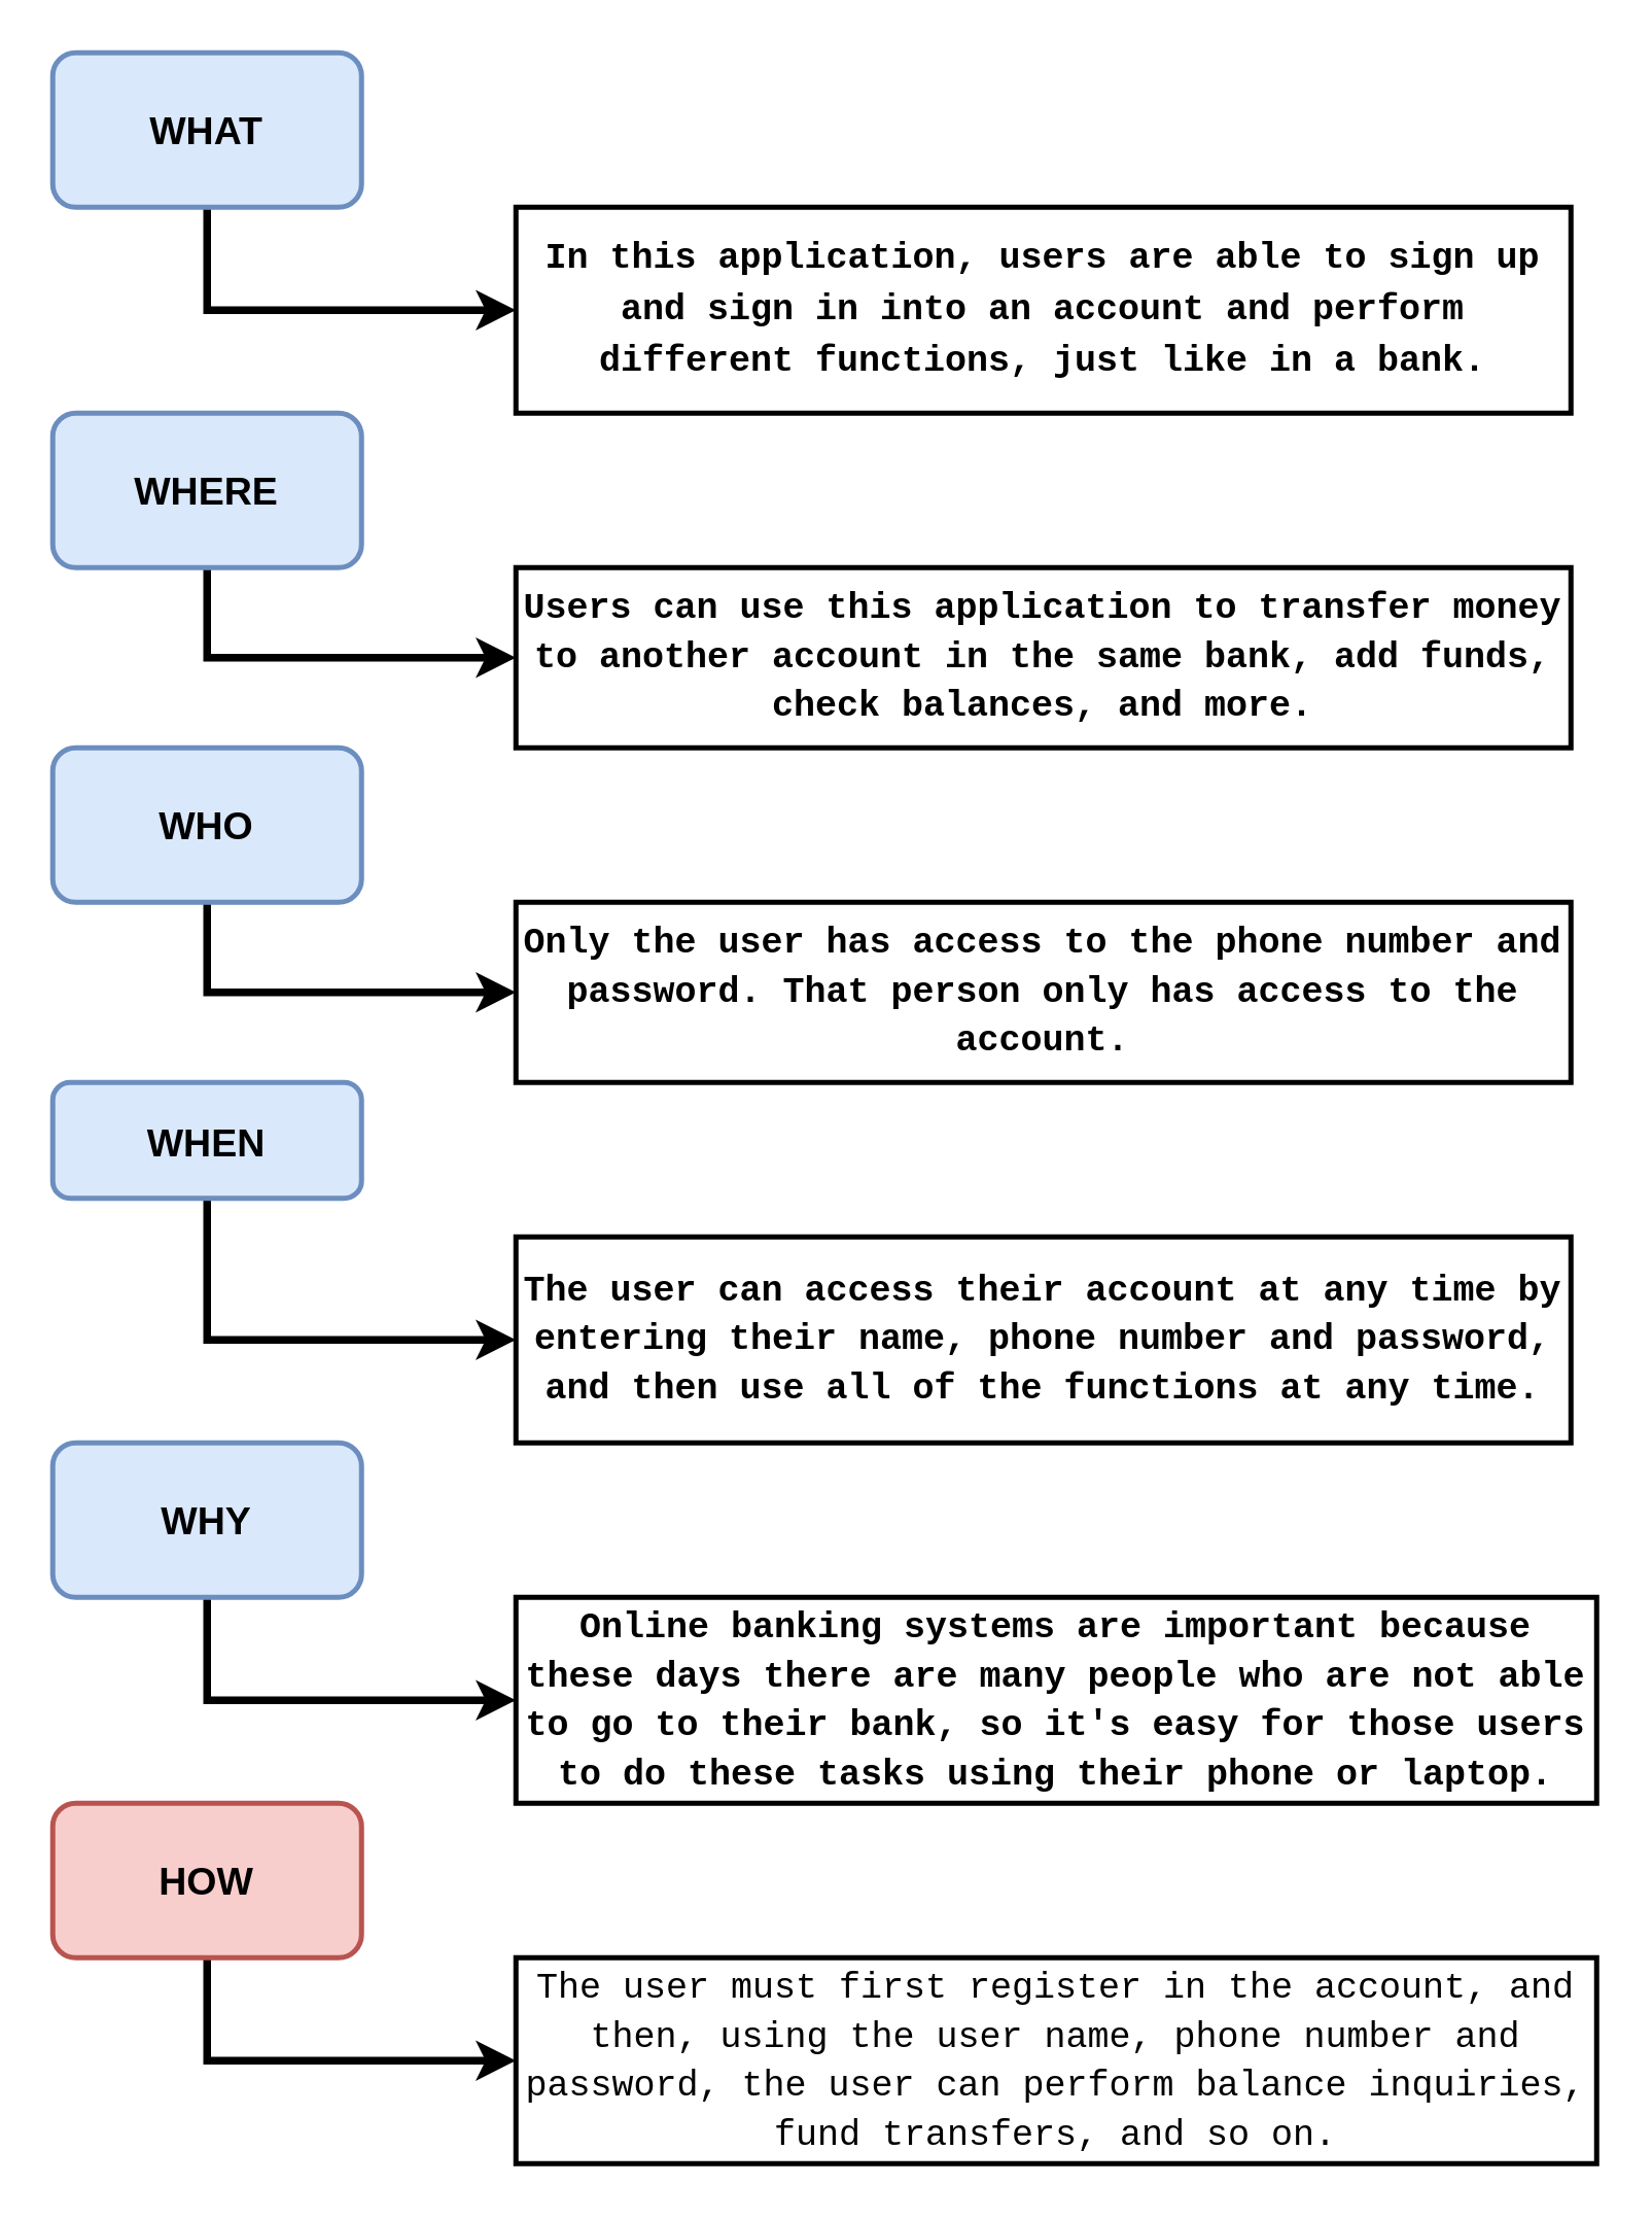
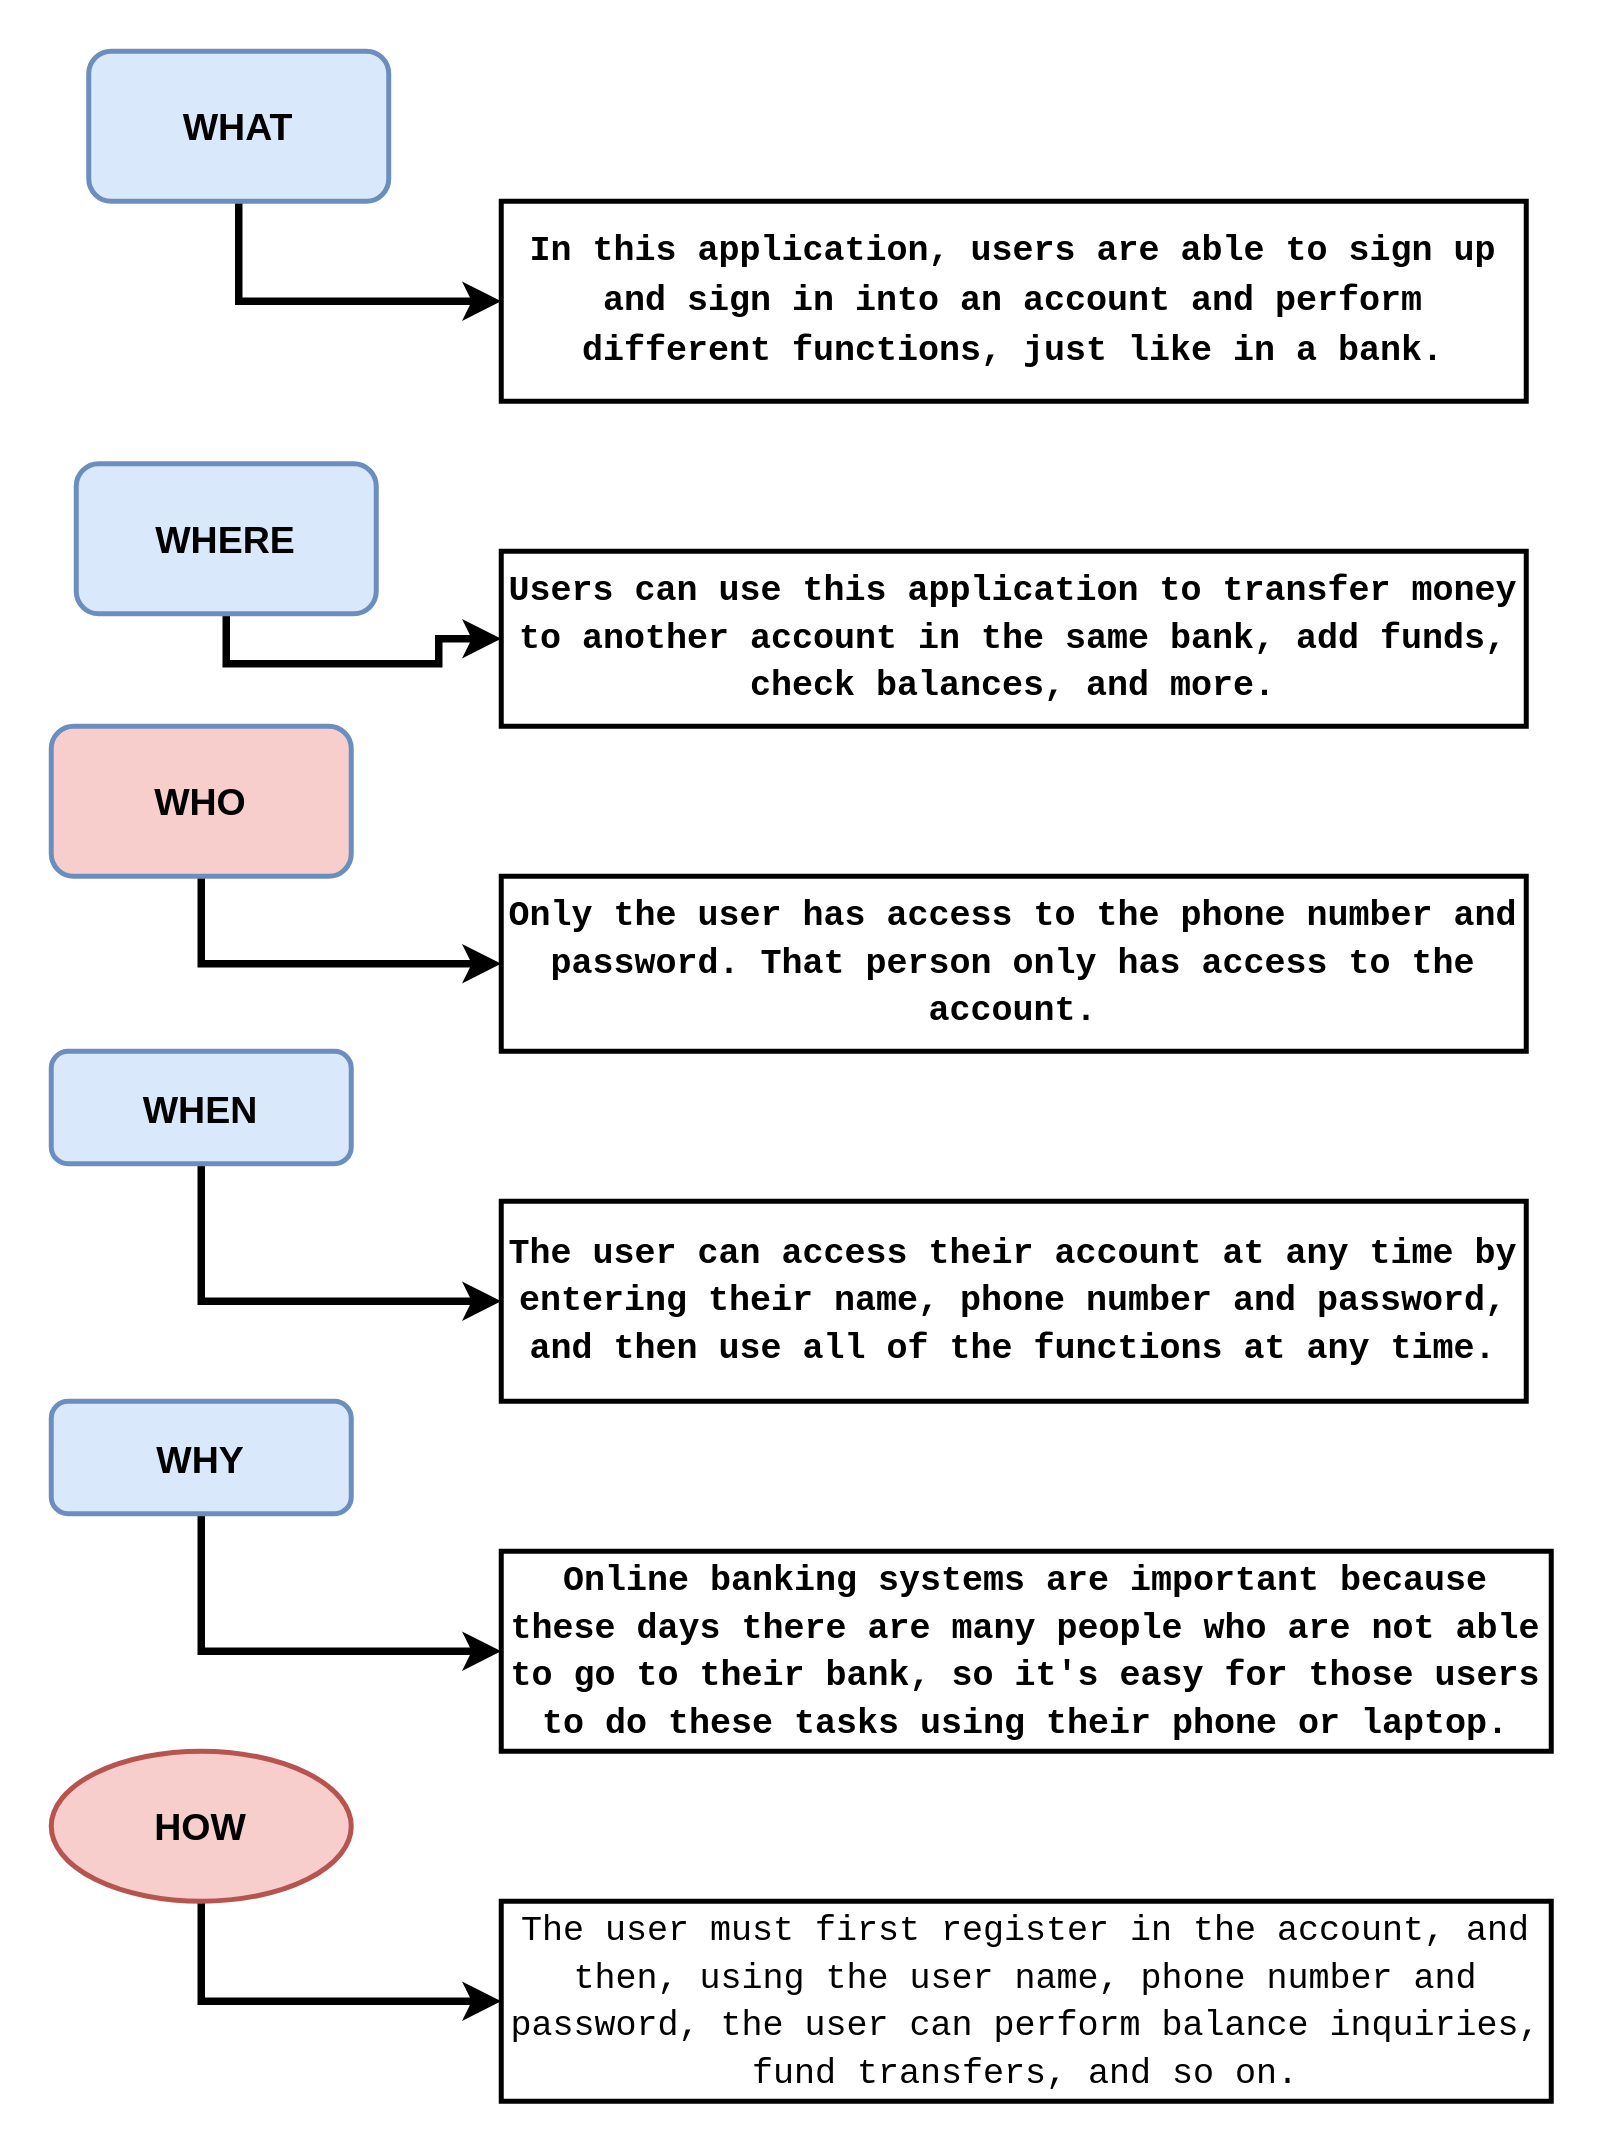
- <mxCell id="13" value="&lt;b&gt;&lt;font style=&quot;font-size: 15px&quot;&gt;WHAT&lt;/font&gt;&lt;/b&gt;" style="rounded=1;whiteSpace=wrap;html=1;strokeWidth=2;fillColor=#dae8fc;strokeColor=#6c8ebf;" vertex="1" parent="1"><mxGeometry x="20" y="20" width="120" height="60" as="geometry" /></mxCell>
+ <mxCell id="13" value="&lt;b&gt;&lt;font style=&quot;font-size: 15px&quot;&gt;WHAT&lt;/font&gt;&lt;/b&gt;" style="rounded=1;whiteSpace=wrap;html=1;strokeWidth=2;fillColor=#dae8fc;strokeColor=#6c8ebf;" vertex="1" parent="1"><mxGeometry x="35" y="20" width="120" height="60" as="geometry" /></mxCell>
- <mxCell id="11" value="&lt;font style=&quot;font-size: 15px&quot;&gt;&lt;b&gt;WHERE&lt;/b&gt;&lt;/font&gt;" style="rounded=1;whiteSpace=wrap;html=1;strokeWidth=2;fillColor=#dae8fc;strokeColor=#6c8ebf;" vertex="1" parent="1"><mxGeometry x="20" y="160" width="120" height="60" as="geometry" /></mxCell>
+ <mxCell id="11" value="&lt;font style=&quot;font-size: 15px&quot;&gt;&lt;b&gt;WHERE&lt;/b&gt;&lt;/font&gt;" style="rounded=1;whiteSpace=wrap;html=1;strokeWidth=2;fillColor=#dae8fc;strokeColor=#6c8ebf;" vertex="1" parent="1"><mxGeometry x="30" y="185" width="120" height="60" as="geometry" /></mxCell>
- <mxCell id="9" value="&lt;font style=&quot;font-size: 15px&quot;&gt;&lt;b&gt;WHO&lt;/b&gt;&lt;/font&gt;" style="rounded=1;whiteSpace=wrap;html=1;strokeWidth=2;fillColor=#dae8fc;strokeColor=#6c8ebf;" vertex="1" parent="1"><mxGeometry x="20" y="290" width="120" height="60" as="geometry" /></mxCell>
+ <mxCell id="9" value="&lt;font style=&quot;font-size: 15px&quot;&gt;&lt;b&gt;WHO&lt;/b&gt;&lt;/font&gt;" style="rounded=1;whiteSpace=wrap;html=1;strokeWidth=2;fillColor=#f8cecc;strokeColor=#6c8ebf;" vertex="1" parent="1"><mxGeometry x="20" y="290" width="120" height="60" as="geometry" /></mxCell>
- <mxCell id="5" value="&lt;font style=&quot;font-size: 15px&quot;&gt;&lt;b&gt;WHY&lt;/b&gt;&lt;/font&gt;" style="rounded=1;whiteSpace=wrap;html=1;strokeWidth=2;fillColor=#dae8fc;strokeColor=#6c8ebf;" vertex="1" parent="1"><mxGeometry x="20" y="560" width="120" height="60" as="geometry" /></mxCell>
+ <mxCell id="5" value="&lt;font style=&quot;font-size: 15px&quot;&gt;&lt;b&gt;WHY&lt;/b&gt;&lt;/font&gt;" style="rounded=1;whiteSpace=wrap;html=1;strokeWidth=2;fillColor=#dae8fc;strokeColor=#6c8ebf;" vertex="1" parent="1"><mxGeometry x="20" y="560" width="120" height="45" as="geometry" /></mxCell>
- <mxCell id="3" value="&lt;font style=&quot;font-size: 15px&quot;&gt;&lt;b&gt;HOW&lt;/b&gt;&lt;/font&gt;" style="rounded=1;whiteSpace=wrap;html=1;strokeWidth=2;fillColor=#f8cecc;strokeColor=#b85450;" vertex="1" parent="1"><mxGeometry x="20" y="700" width="120" height="60" as="geometry" /></mxCell>
+ <mxCell id="3" value="&lt;font style=&quot;font-size: 15px&quot;&gt;&lt;b&gt;HOW&lt;/b&gt;&lt;/font&gt;" style="ellipse;whiteSpace=wrap;html=1;strokeWidth=2;fillColor=#f8cecc;strokeColor=#b85450;" vertex="1" parent="1"><mxGeometry x="20" y="700" width="120" height="60" as="geometry" /></mxCell>
